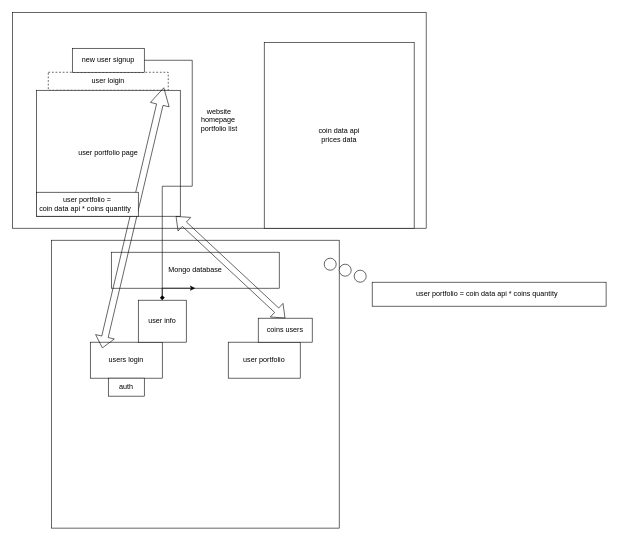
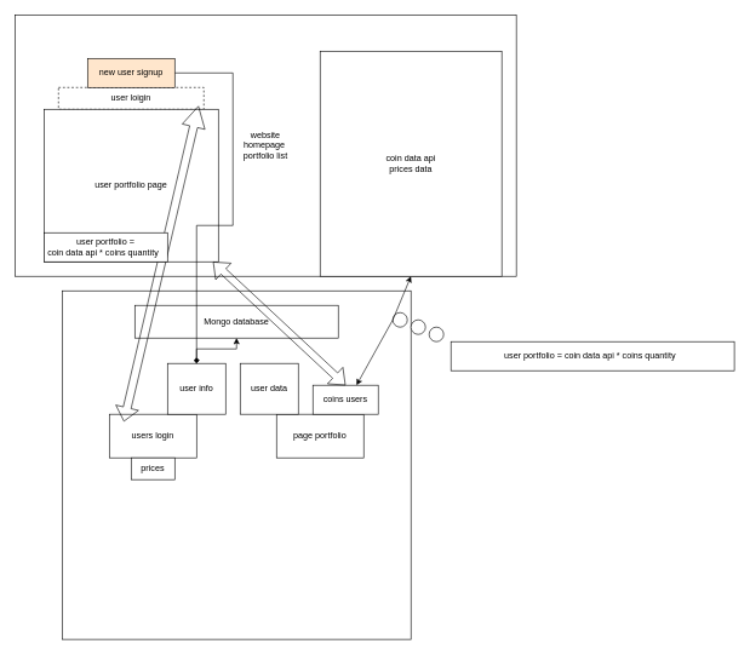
- <mxCell id="17" value="new user signup" style="rounded=0;whiteSpace=wrap;html=1;" parent="1" vertex="1"><mxGeometry x="120" y="80" width="120" height="40" as="geometry" /></mxCell>
+ <mxCell id="17" value="new user signup" style="rounded=0;whiteSpace=wrap;html=1;fillColor=#ffe6cc;" parent="1" vertex="1"><mxGeometry x="120" y="80" width="120" height="40" as="geometry" /></mxCell>
- <mxCell id="4" value="Mongo database" style="rounded=0;whiteSpace=wrap;html=1;" parent="1" vertex="1"><mxGeometry x="185" y="420" width="280" height="60" as="geometry" /></mxCell>
+ <mxCell id="4" value="Mongo database" style="rounded=0;whiteSpace=wrap;html=1;" parent="1" vertex="1"><mxGeometry x="185" y="420" width="280" height="45" as="geometry" /></mxCell>
+ <mxCell id="24" value="" style="endArrow=classic;startArrow=classic;html=1;rounded=0;exitX=0.667;exitY=0;exitDx=0;exitDy=0;exitPerimeter=0;entryX=0.5;entryY=1;entryDx=0;entryDy=0;" parent="1" source="14" target="5" edge="1"><mxGeometry width="50" height="50" relative="1" as="geometry"><mxPoint x="500" y="530" as="sourcePoint" /><mxPoint x="550" y="480" as="targetPoint" /><Array as="points"><mxPoint x="540" y="440" /></Array></mxGeometry></mxCell>
+ <mxCell id="23" value="user data" style="rounded=0;whiteSpace=wrap;html=1;" parent="1" vertex="1"><mxGeometry x="330" y="500" width="80" height="70" as="geometry" /></mxCell>
- <mxCell id="9" value="user portfolio" style="rounded=0;whiteSpace=wrap;html=1;" parent="1" vertex="1"><mxGeometry x="380" y="570" width="120" height="60" as="geometry" /></mxCell>
+ <mxCell id="9" value="page portfolio" style="rounded=0;whiteSpace=wrap;html=1;" parent="1" vertex="1"><mxGeometry x="380" y="570" width="120" height="60" as="geometry" /></mxCell>
- <mxCell id="13" value="auth" style="rounded=0;whiteSpace=wrap;html=1;" parent="1" vertex="1"><mxGeometry x="180" y="630" width="60" height="30" as="geometry" /></mxCell>
+ <mxCell id="13" value="prices" style="rounded=0;whiteSpace=wrap;html=1;" parent="1" vertex="1"><mxGeometry x="180" y="630" width="60" height="30" as="geometry" /></mxCell>
